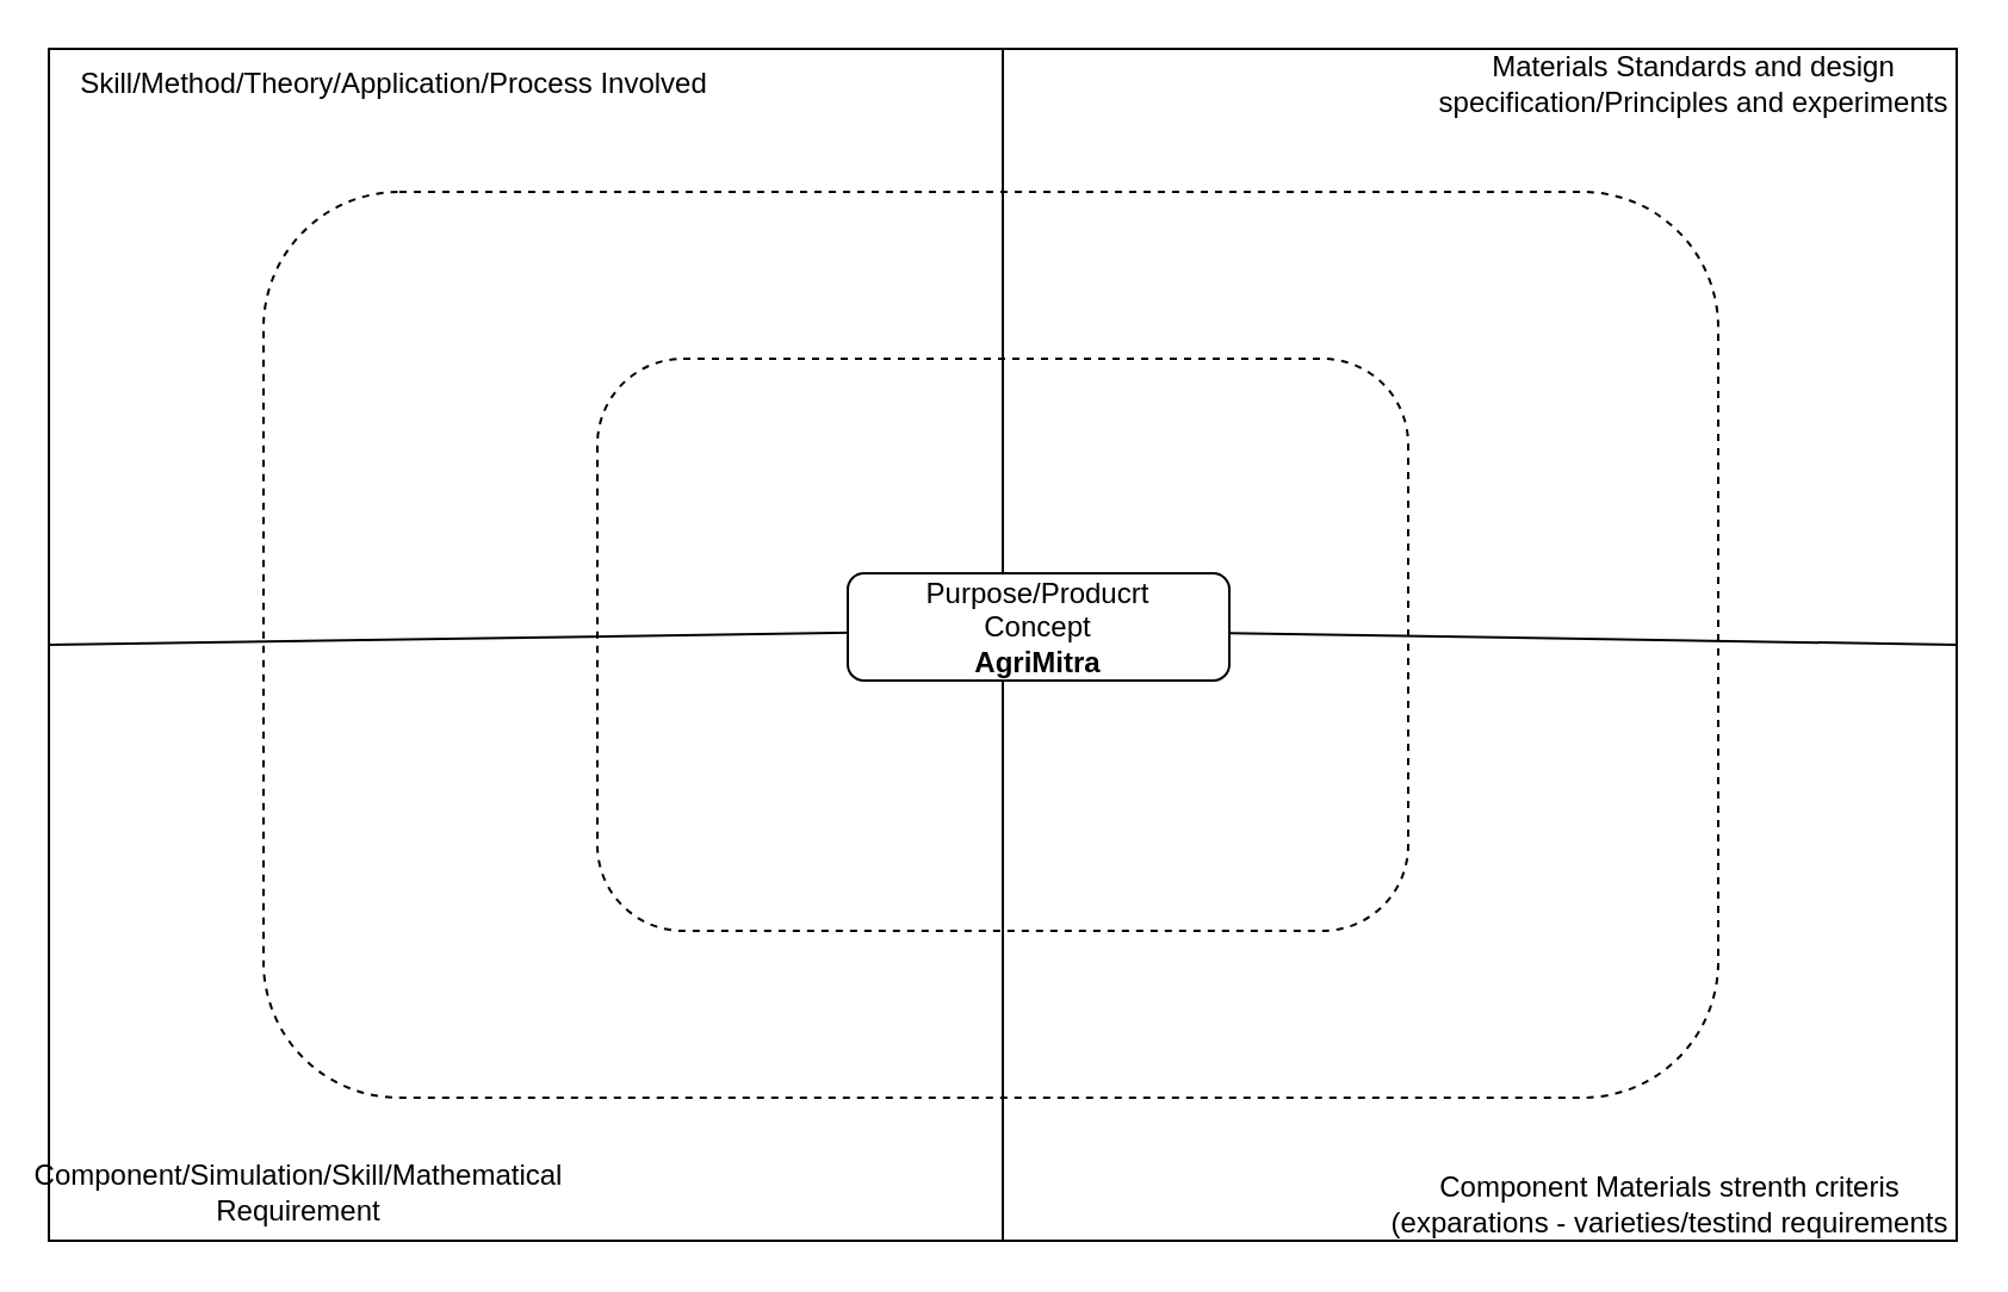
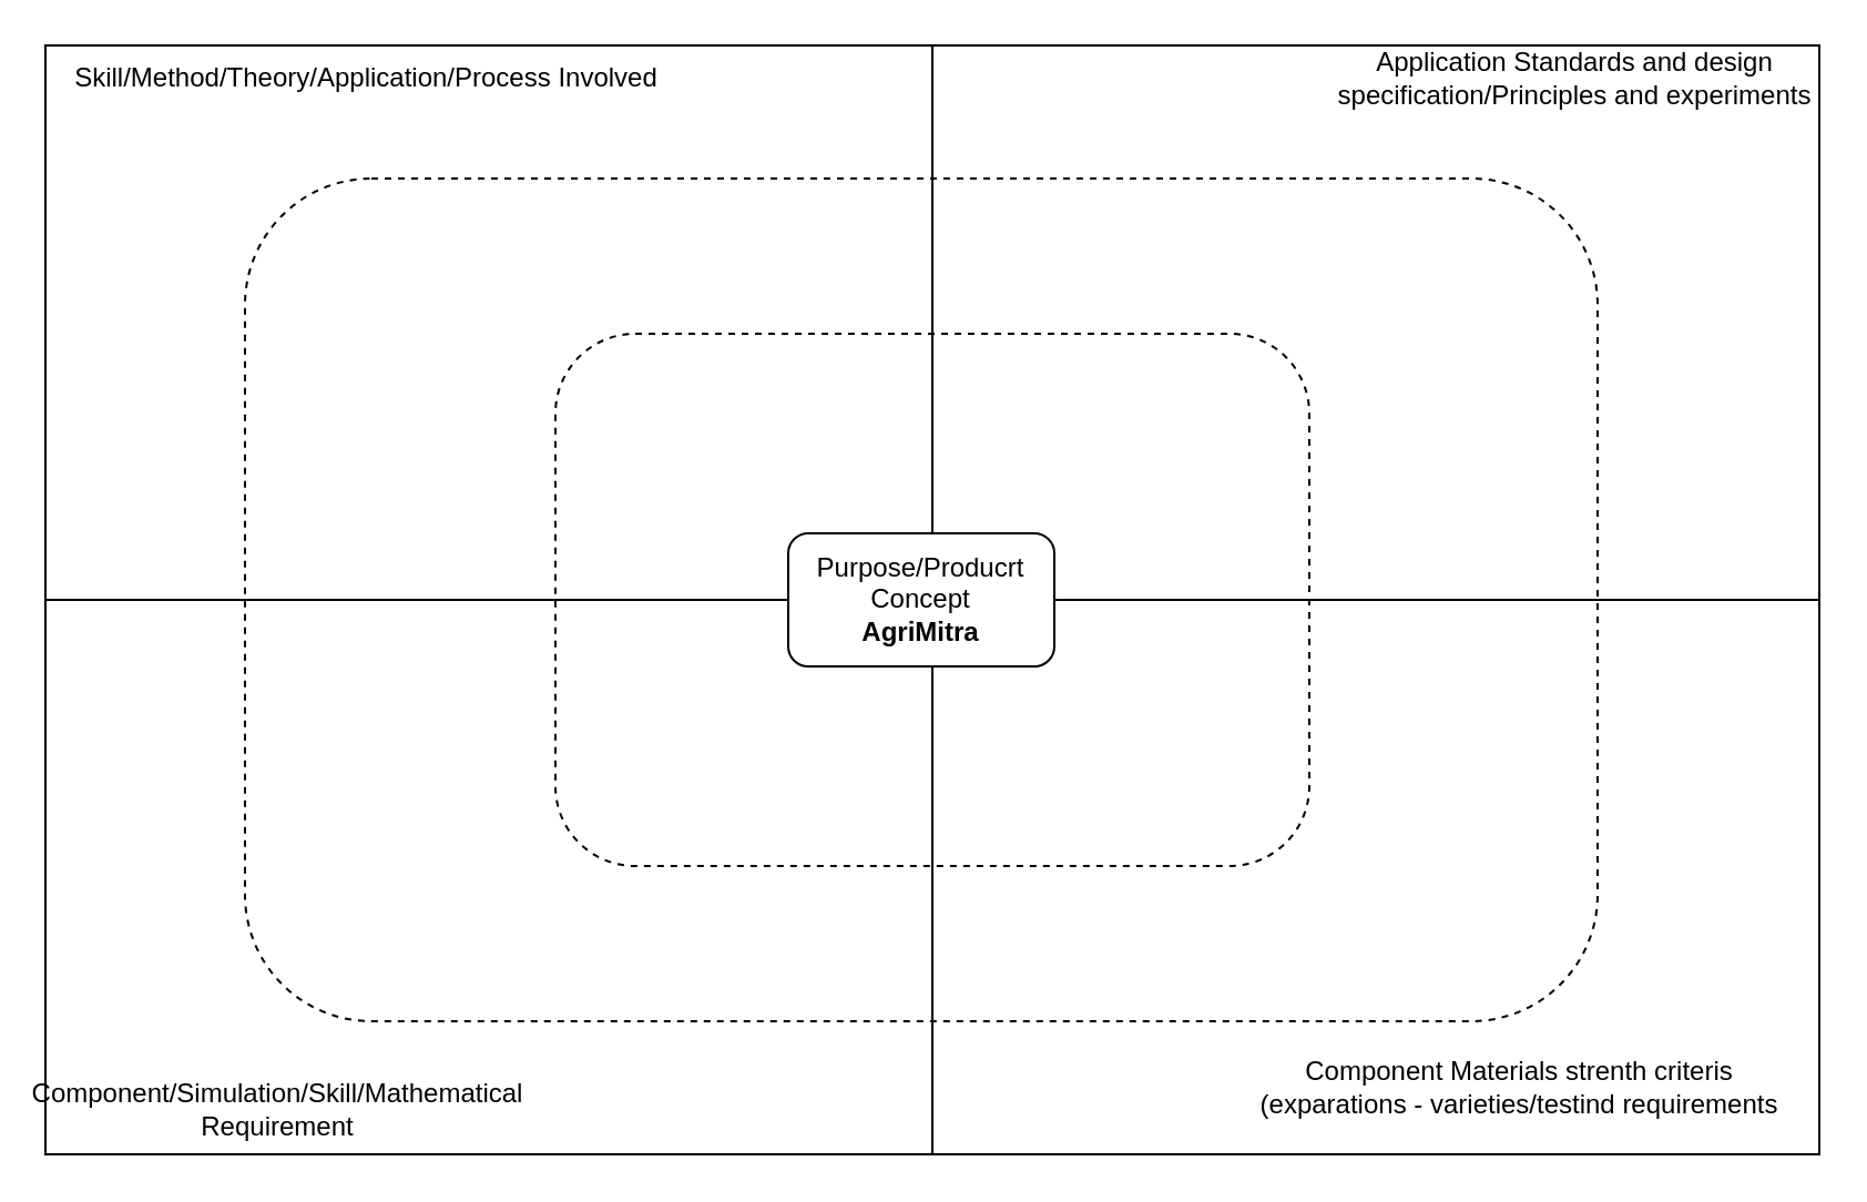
- <mxCell id="10" value="Materials Standards and design specification/Principles and experiments" style="text;html=1;align=center;verticalAlign=middle;whiteSpace=wrap;rounded=0;" vertex="1" parent="1"><mxGeometry x="600" y="20" width="220" height="30" as="geometry" /></mxCell>
+ <mxCell id="10" value="Application Standards and design specification/Principles and experiments" style="text;html=1;align=center;verticalAlign=middle;whiteSpace=wrap;rounded=0;" vertex="1" parent="1"><mxGeometry x="600" y="20" width="220" height="30" as="geometry" /></mxCell>
- <mxCell id="8" value="Purpose/Producrt&lt;div&gt;Concept&lt;/div&gt;&lt;div&gt;&lt;b&gt;AgriMitra&lt;/b&gt;&lt;/div&gt;" style="rounded=1;whiteSpace=wrap;html=1;" vertex="1" parent="1"><mxGeometry x="355" y="240" width="160" height="45" as="geometry" /></mxCell>
+ <mxCell id="8" value="Purpose/Producrt&lt;div&gt;Concept&lt;/div&gt;&lt;div&gt;&lt;b&gt;AgriMitra&lt;/b&gt;&lt;/div&gt;" style="rounded=1;whiteSpace=wrap;html=1;" vertex="1" parent="1"><mxGeometry x="355" y="240" width="120" height="60" as="geometry" /></mxCell>
- <mxCell id="12" value="Component Materials strenth criteris (exparations - varieties/testind requirements" style="text;html=1;align=center;verticalAlign=middle;whiteSpace=wrap;rounded=0;" vertex="1" parent="1"><mxGeometry x="580" y="490" width="240" height="30" as="geometry" /></mxCell>
+ <mxCell id="12" value="Component Materials strenth criteris (exparations - varieties/testind requirements" style="text;html=1;align=center;verticalAlign=middle;whiteSpace=wrap;rounded=0;" vertex="1" parent="1"><mxGeometry x="565" y="475" width="240" height="30" as="geometry" /></mxCell>
